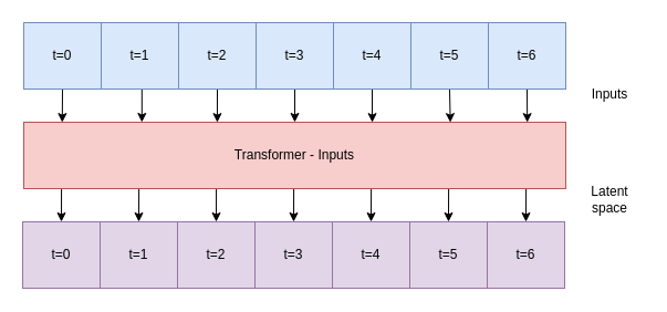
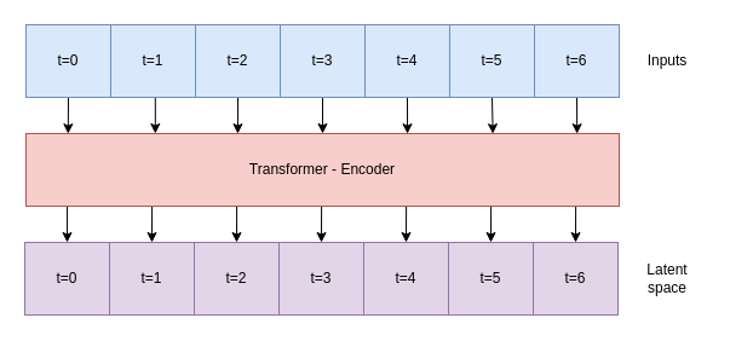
- <mxCell id="31" value="Inputs" style="text;html=1;strokeColor=none;fillColor=none;align=center;verticalAlign=middle;whiteSpace=wrap;rounded=0;" parent="1" vertex="1"><mxGeometry x="521" y="70" width="60" height="30" as="geometry" /></mxCell>
+ <mxCell id="31" value="Inputs" style="text;html=1;strokeColor=none;fillColor=none;align=center;verticalAlign=middle;whiteSpace=wrap;rounded=0;" parent="1" vertex="1"><mxGeometry x="521" y="35" width="60" height="30" as="geometry" /></mxCell>
- <mxCell id="30" value="Transformer - Inputs" style="rounded=0;whiteSpace=wrap;html=1;fillColor=#f8cecc;strokeColor=#b85450;" parent="1" vertex="1"><mxGeometry x="21" y="110" width="490" height="60" as="geometry" /></mxCell>
+ <mxCell id="30" value="Transformer - Encoder" style="rounded=0;whiteSpace=wrap;html=1;fillColor=#f8cecc;strokeColor=#b85450;" parent="1" vertex="1"><mxGeometry x="21" y="110" width="490" height="60" as="geometry" /></mxCell>
- <mxCell id="32" value="Latent space" style="text;html=1;strokeColor=none;fillColor=none;align=center;verticalAlign=middle;whiteSpace=wrap;rounded=0;" parent="1" vertex="1"><mxGeometry x="521" y="165" width="60" height="30" as="geometry" /></mxCell>
+ <mxCell id="32" value="Latent space" style="text;html=1;strokeColor=none;fillColor=none;align=center;verticalAlign=middle;whiteSpace=wrap;rounded=0;" parent="1" vertex="1"><mxGeometry x="521" y="215" width="60" height="30" as="geometry" /></mxCell>
